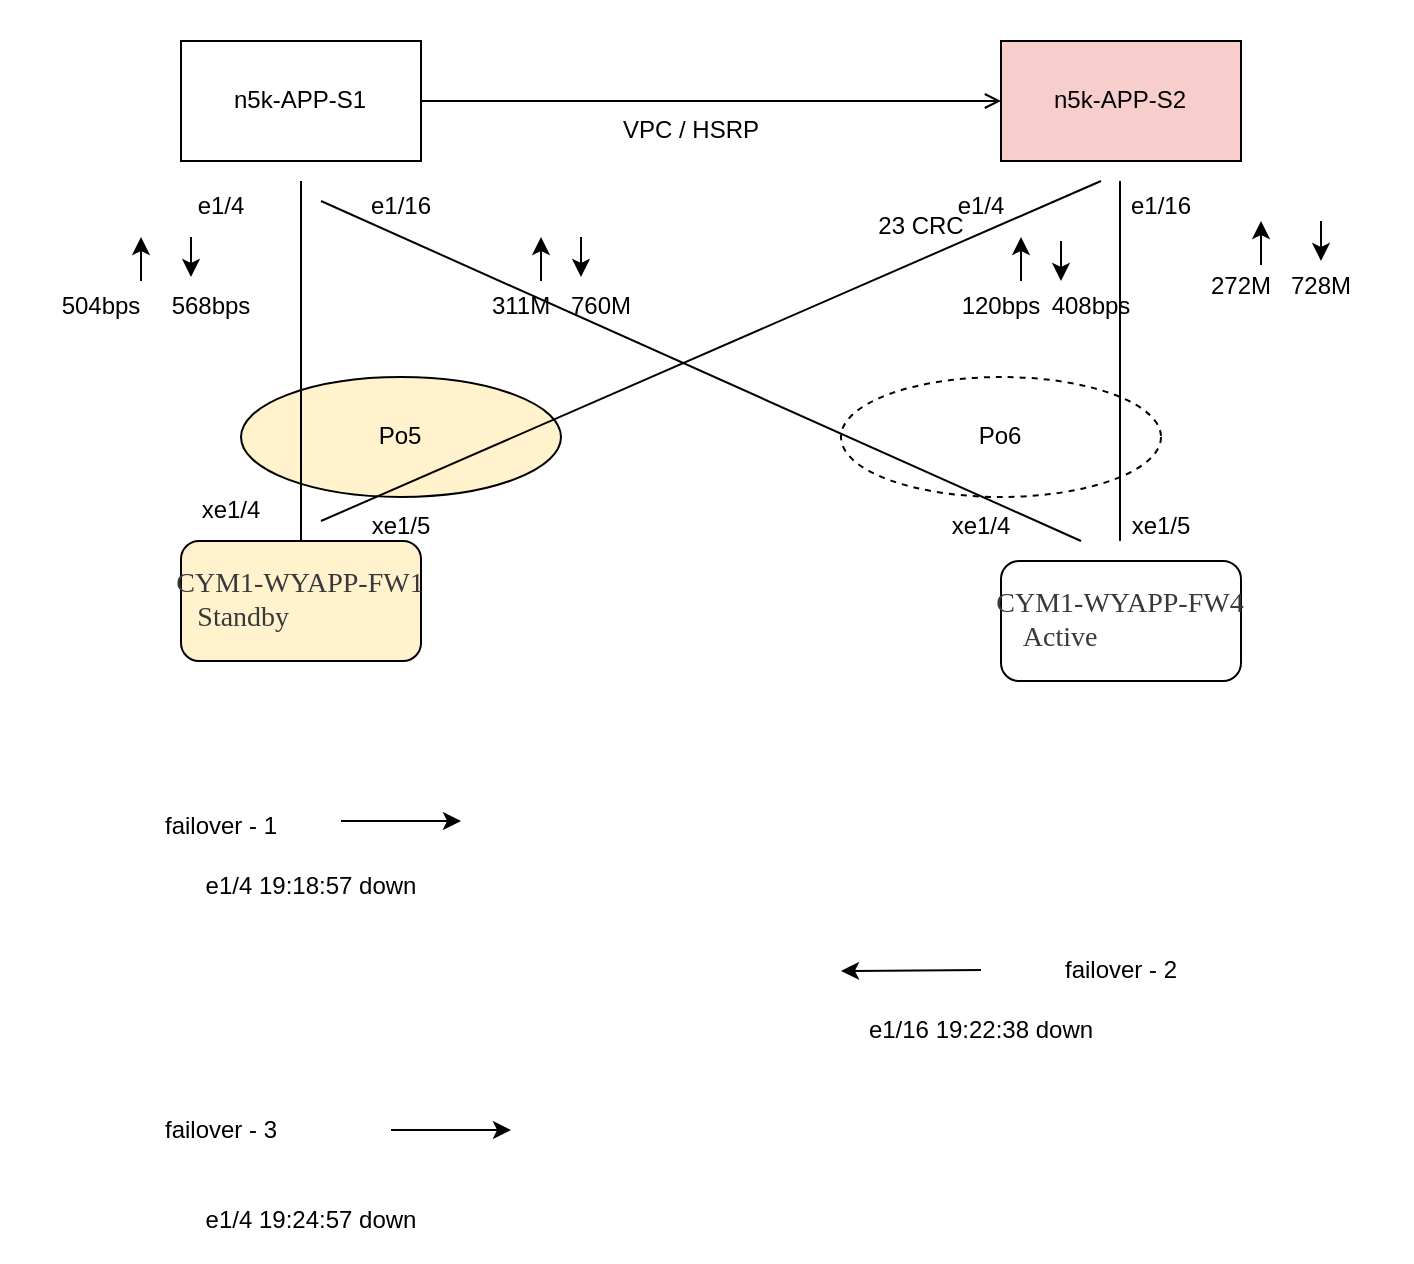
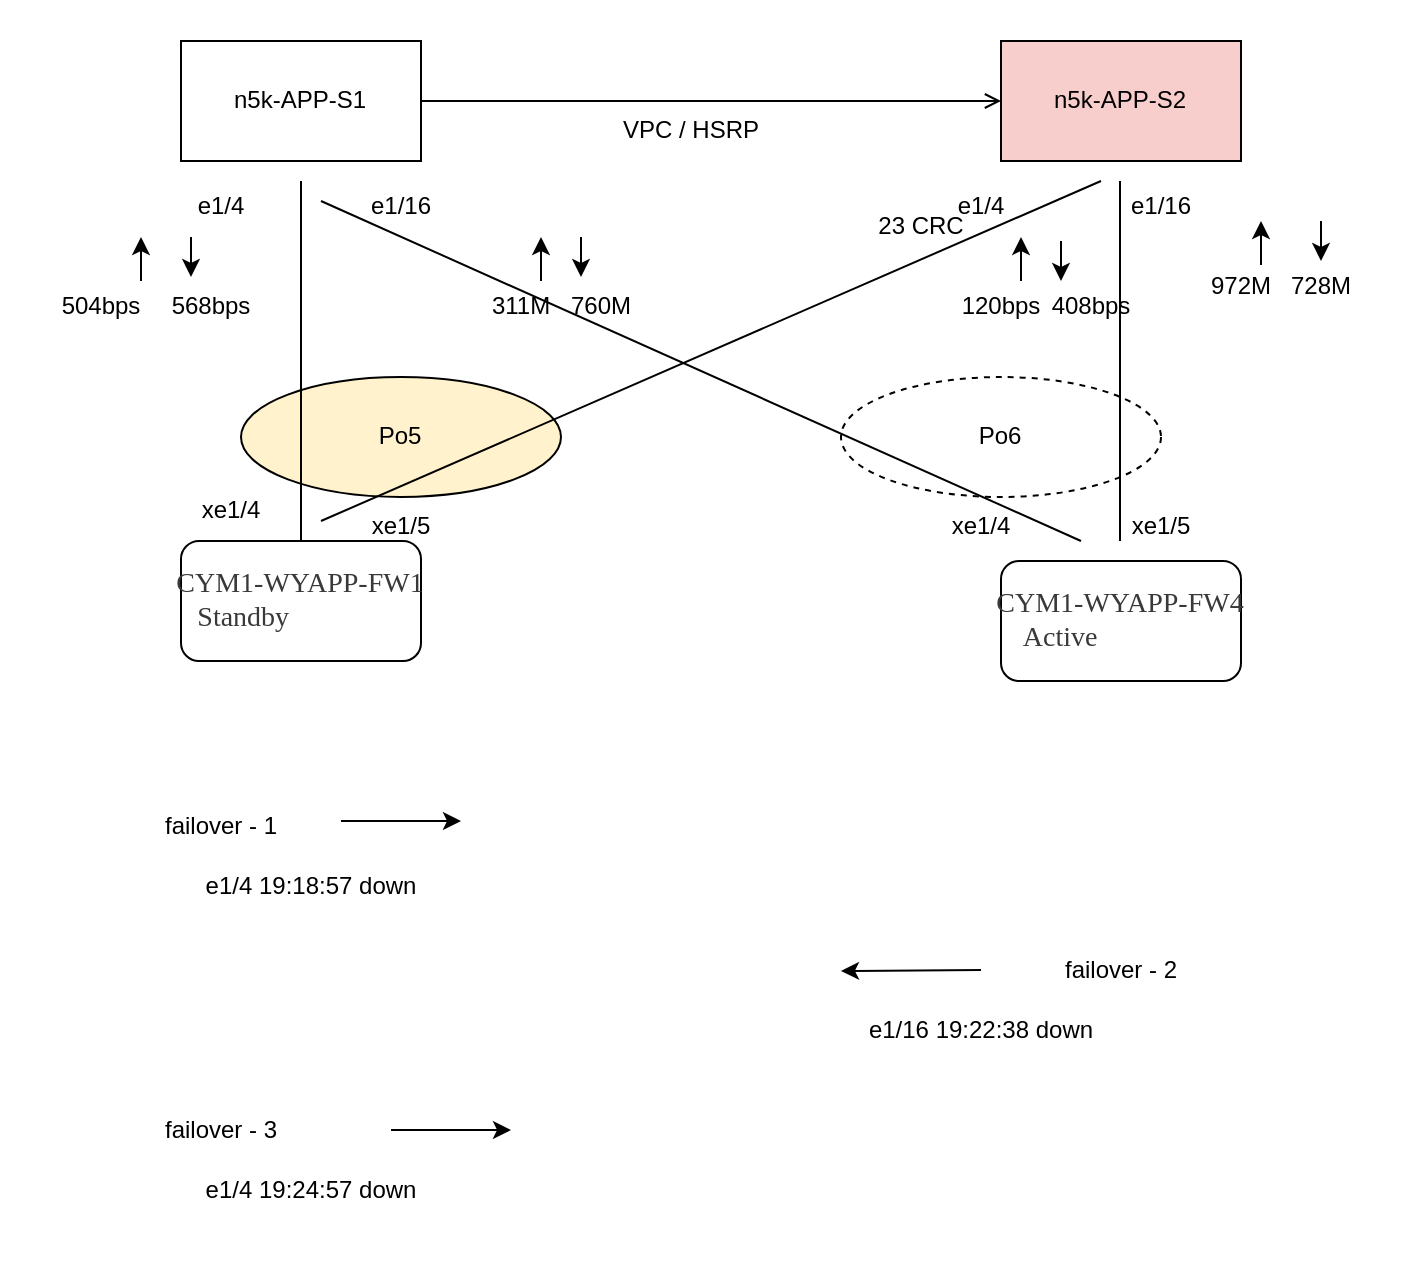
- <mxCell id="34" value="272M" style="text;html=1;align=center;verticalAlign=middle;resizable=0;points=[];autosize=1;strokeColor=none;fillColor=none;" vertex="1" parent="1"><mxGeometry x="595" y="128" width="50" height="30" as="geometry" /></mxCell>
+ <mxCell id="34" value="972M" style="text;html=1;align=center;verticalAlign=middle;resizable=0;points=[];autosize=1;strokeColor=none;fillColor=none;" vertex="1" parent="1"><mxGeometry x="595" y="128" width="50" height="30" as="geometry" /></mxCell>
- <mxCell id="6" value="&lt;pre style=&quot;box-sizing: inherit; margin-top: 0px; margin-bottom: 0px; color: rgb(57, 57, 59); text-align: left; font-family: Menlo, Monaco, Consolas; line-height: unset; word-break: break-word;&quot;&gt;&lt;font style=&quot;font-size: 14px;&quot;&gt;CYM1-WYAPP-FW1&lt;br/&gt;   Standby&lt;/font&gt;&lt;/pre&gt;" style="rounded=1;whiteSpace=wrap;html=1;fillColor=#fff2cc;" vertex="1" parent="1"><mxGeometry x="90" y="270" width="120" height="60" as="geometry" /></mxCell>
+ <mxCell id="6" value="&lt;pre style=&quot;box-sizing: inherit; margin-top: 0px; margin-bottom: 0px; color: rgb(57, 57, 59); text-align: left; font-family: Menlo, Monaco, Consolas; line-height: unset; word-break: break-word;&quot;&gt;&lt;font style=&quot;font-size: 14px;&quot;&gt;CYM1-WYAPP-FW1&lt;br/&gt;   Standby&lt;/font&gt;&lt;/pre&gt;" style="rounded=1;whiteSpace=wrap;html=1;" vertex="1" parent="1"><mxGeometry x="90" y="270" width="120" height="60" as="geometry" /></mxCell>
- <mxCell id="46" value="e1/4 19:24:57 down" style="text;html=1;align=center;verticalAlign=middle;resizable=0;points=[];autosize=1;strokeColor=none;fillColor=none;" vertex="1" parent="1"><mxGeometry x="90" y="595" width="130" height="30" as="geometry" /></mxCell>
+ <mxCell id="46" value="e1/4 19:24:57 down" style="text;html=1;align=center;verticalAlign=middle;resizable=0;points=[];autosize=1;strokeColor=none;fillColor=none;" vertex="1" parent="1"><mxGeometry x="90" y="580" width="130" height="30" as="geometry" /></mxCell>
